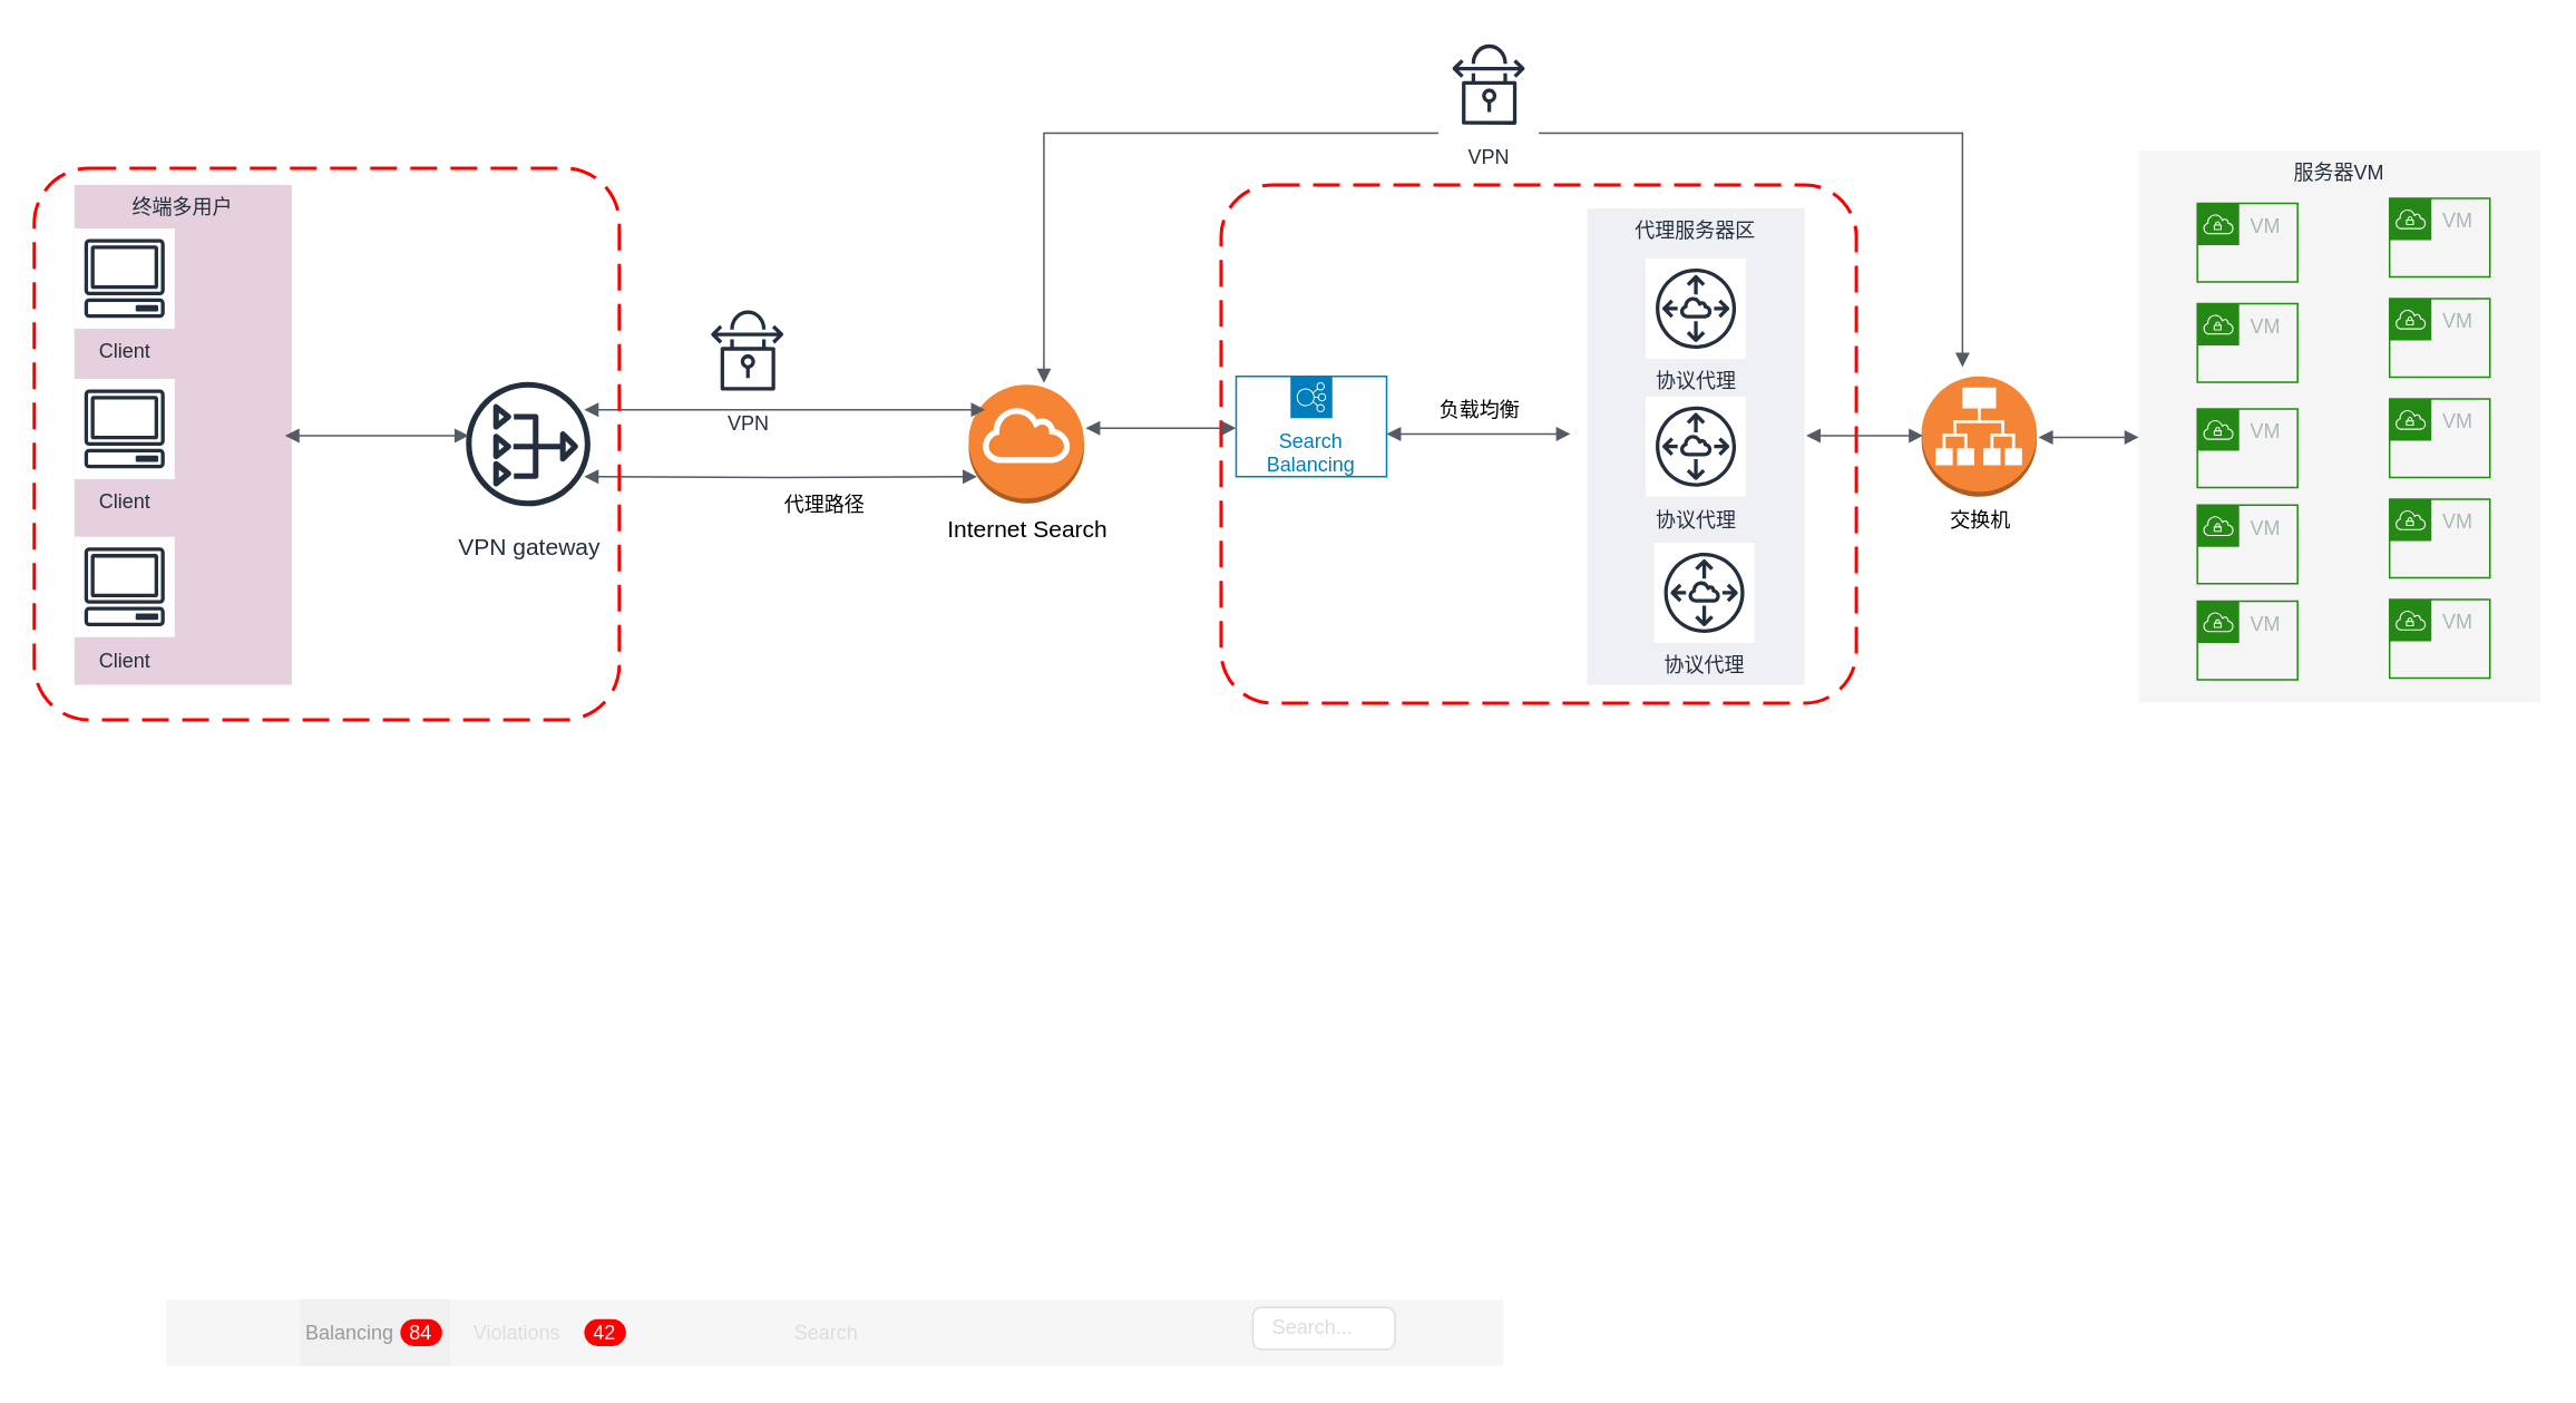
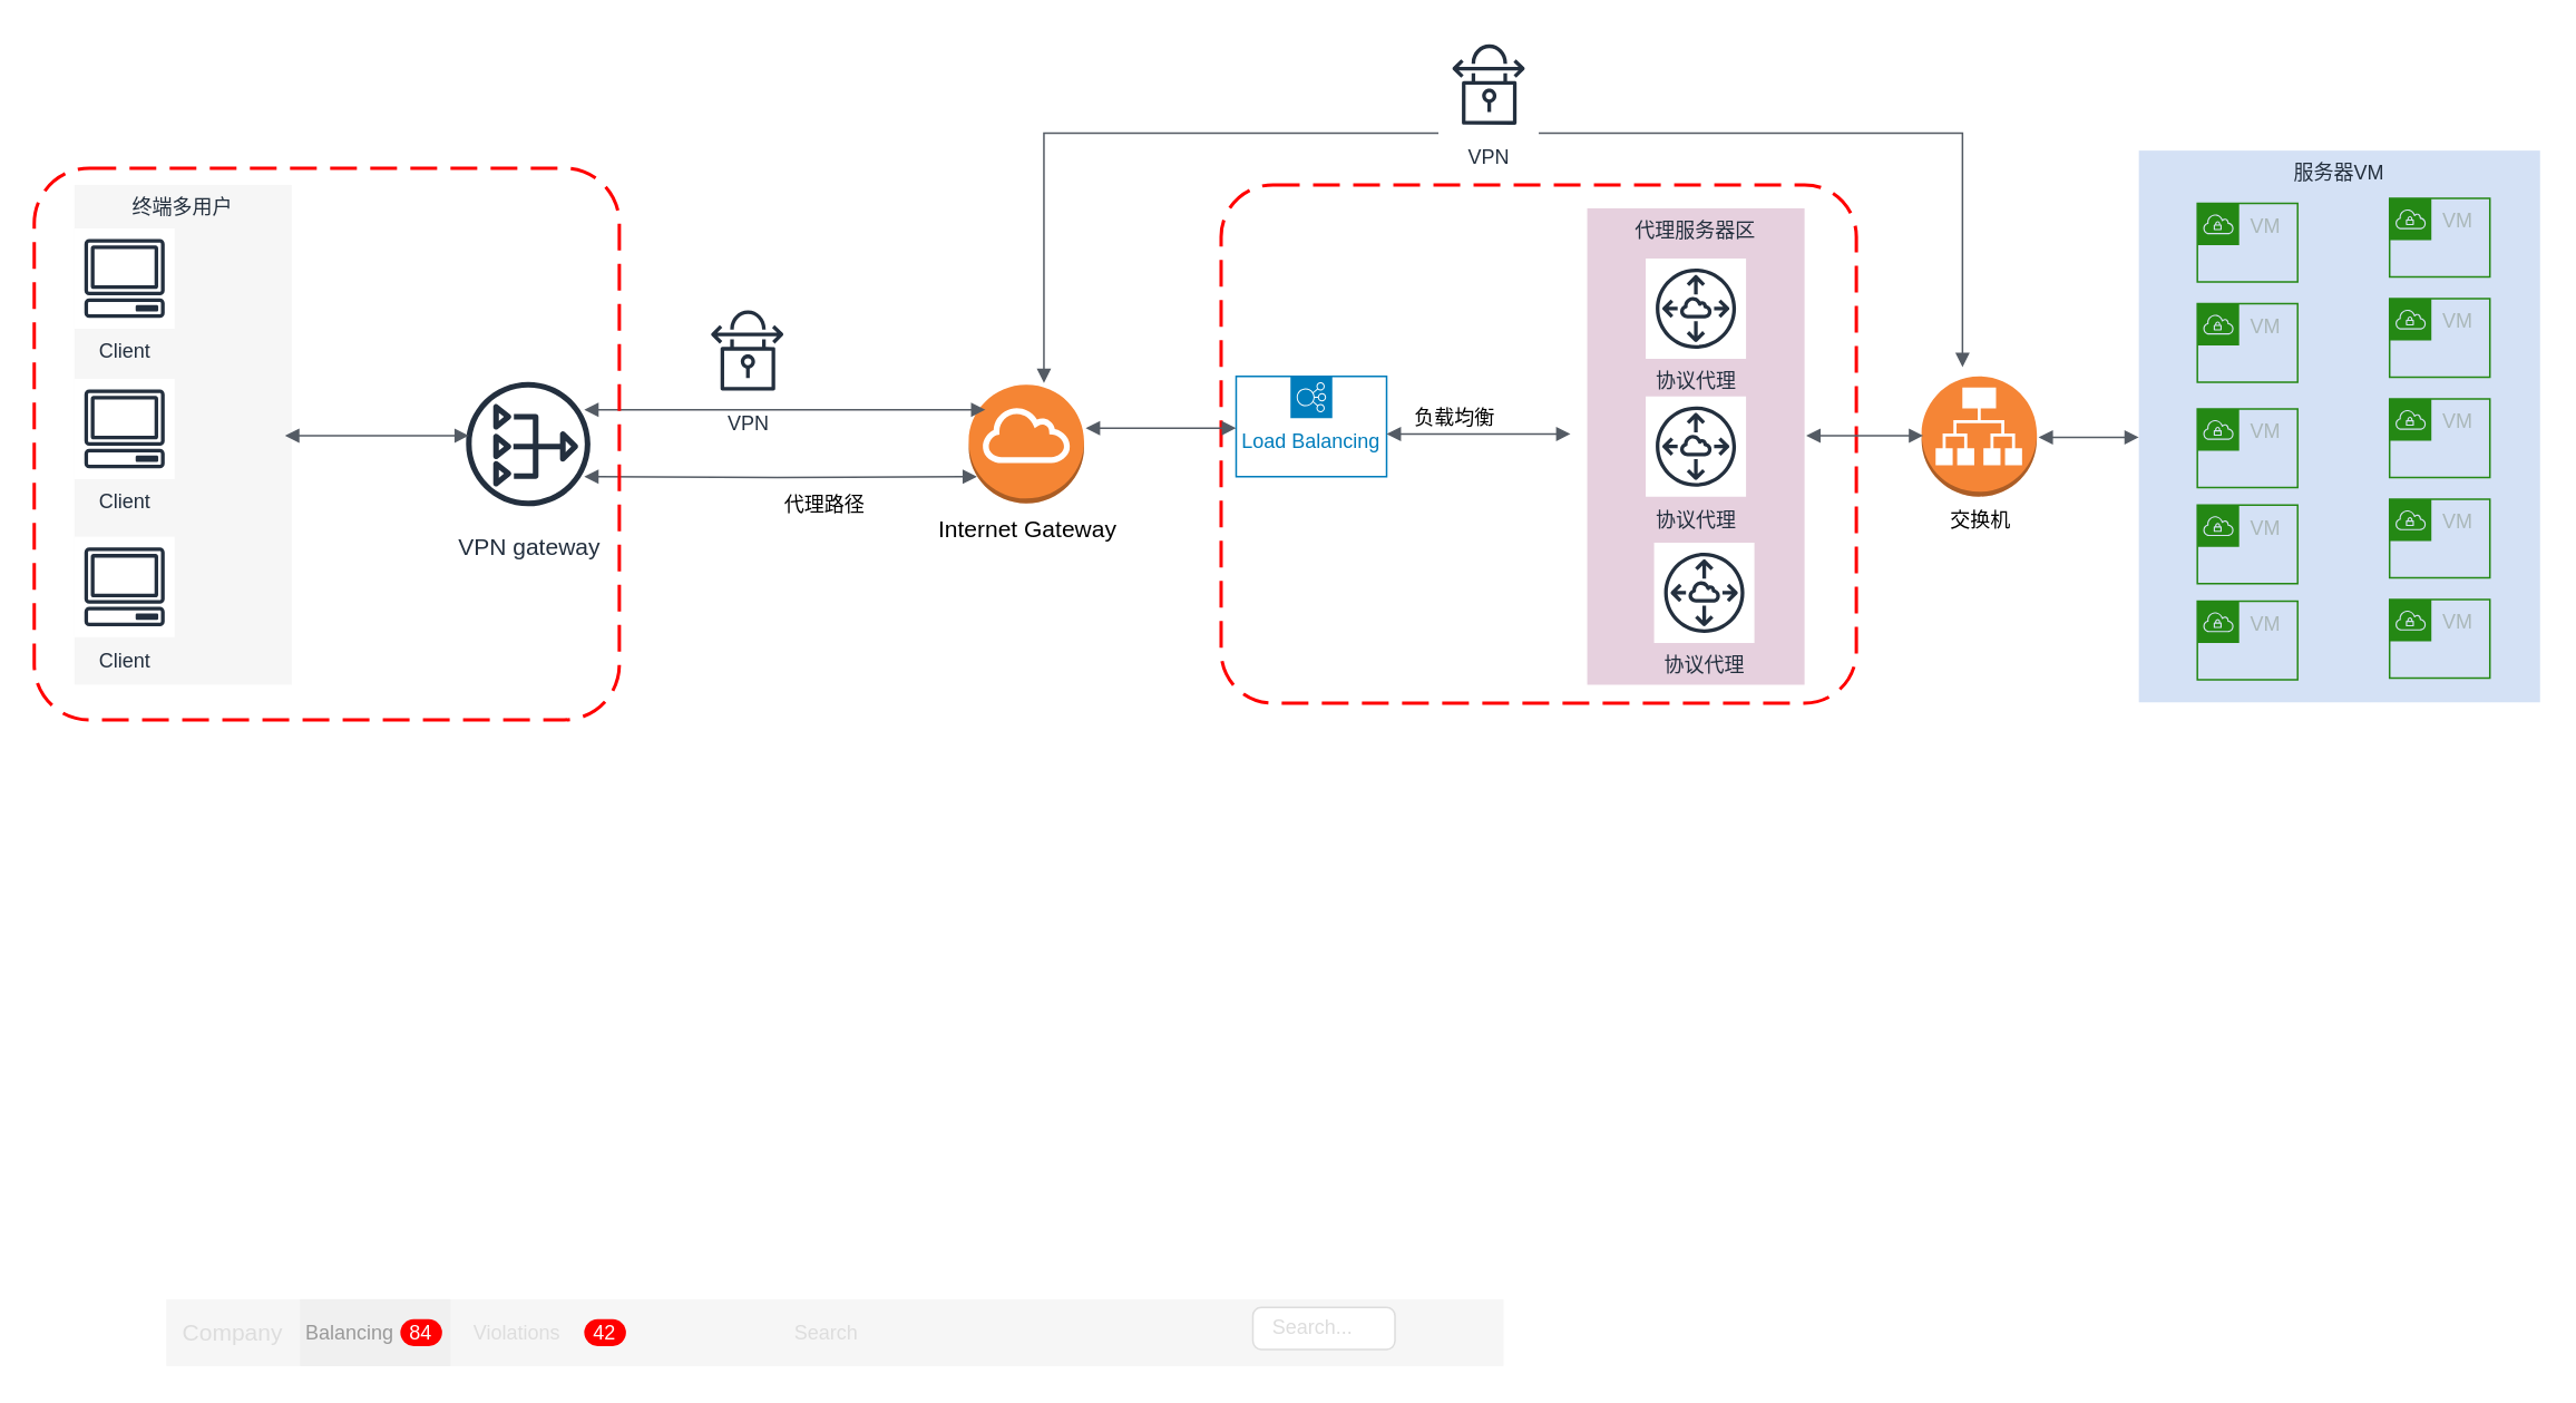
- <mxCell id="26" value="代理服务器区" style="fillColor=#EFF0F3;strokeColor=none;dashed=0;verticalAlign=top;fontStyle=0;fontColor=#232F3D;" vertex="1" parent="1"><mxGeometry x="949" y="124" width="130" height="285" as="geometry" /></mxCell>
+ <mxCell id="26" value="代理服务器区" style="fillColor=#e6d0de;strokeColor=none;dashed=0;verticalAlign=top;fontStyle=0;fontColor=#232F3D;" vertex="1" parent="1"><mxGeometry x="949" y="124" width="130" height="285" as="geometry" /></mxCell>
- <mxCell id="40" value="负载均衡" style="text;html=1;strokeColor=none;fillColor=none;align=center;verticalAlign=middle;whiteSpace=wrap;rounded=0;" vertex="1" parent="1"><mxGeometry x="860" y="234.5" width="50" height="20" as="geometry" /></mxCell>
+ <mxCell id="40" value="负载均衡" style="text;html=1;strokeColor=none;fillColor=none;align=center;verticalAlign=middle;whiteSpace=wrap;rounded=0;" vertex="1" parent="1"><mxGeometry x="845" y="239.5" width="50" height="20" as="geometry" /></mxCell>
- <mxCell id="2" value="服务器VM" style="fillColor=#f5f5f5;strokeColor=none;dashed=0;verticalAlign=top;fontStyle=0;fontColor=#232F3D;" vertex="1" parent="1"><mxGeometry x="1279" y="89.5" width="240" height="330" as="geometry" /></mxCell>
+ <mxCell id="2" value="服务器VM" style="fillColor=#D4E1F5;strokeColor=none;dashed=0;verticalAlign=top;fontStyle=0;fontColor=#232F3D;" vertex="1" parent="1"><mxGeometry x="1279" y="89.5" width="240" height="330" as="geometry" /></mxCell>
- <mxCell id="3" value="终端多用户" style="fillColor=#E6D0DE;strokeColor=none;dashed=0;verticalAlign=top;fontStyle=0;fontColor=#232F3D;" vertex="1" parent="1"><mxGeometry x="44" y="110" width="130" height="299" as="geometry" /></mxCell>
+ <mxCell id="3" value="终端多用户" style="fillColor=#f6f6f6;strokeColor=none;dashed=0;verticalAlign=top;fontStyle=0;fontColor=#232F3D;" vertex="1" parent="1"><mxGeometry x="44" y="110" width="130" height="299" as="geometry" /></mxCell>
- <mxCell id="4" value="Search Balancing" style="outlineConnect=0;gradientColor=none;html=1;whiteSpace=wrap;fontSize=12;fontStyle=0;shape=mxgraph.aws4.groupCenter;grIcon=mxgraph.aws4.group_elastic_load_balancing;grStroke=1;strokeColor=#007DBC;fillColor=none;verticalAlign=top;align=center;fontColor=#007DBC;dashed=0;spacingTop=25;" vertex="1" parent="1"><mxGeometry x="739" y="224.5" width="90" height="60" as="geometry" /></mxCell>
+ <mxCell id="4" value="Load Balancing" style="outlineConnect=0;gradientColor=none;html=1;whiteSpace=wrap;fontSize=12;fontStyle=0;shape=mxgraph.aws4.groupCenter;grIcon=mxgraph.aws4.group_elastic_load_balancing;grStroke=1;strokeColor=#007DBC;fillColor=none;verticalAlign=top;align=center;fontColor=#007DBC;dashed=0;spacingTop=25;" vertex="1" parent="1"><mxGeometry x="739" y="224.5" width="90" height="60" as="geometry" /></mxCell>
- <mxCell id="13" value="&lt;font style=&quot;font-size: 14px&quot;&gt;Internet Search&lt;/font&gt;" style="outlineConnect=0;dashed=0;verticalLabelPosition=bottom;verticalAlign=top;align=center;html=1;shape=mxgraph.aws3.internet_gateway;fillColor=#F58534;gradientColor=none;" vertex="1" parent="1"><mxGeometry x="579" y="229.5" width="69" height="71" as="geometry" /></mxCell>
+ <mxCell id="13" value="&lt;font style=&quot;font-size: 14px&quot;&gt;Internet Gateway&lt;/font&gt;" style="outlineConnect=0;dashed=0;verticalLabelPosition=bottom;verticalAlign=top;align=center;html=1;shape=mxgraph.aws3.internet_gateway;fillColor=#F58534;gradientColor=none;" vertex="1" parent="1"><mxGeometry x="579" y="229.5" width="69" height="71" as="geometry" /></mxCell>
+ <mxCell id="6" value="Company" style="html=1;shadow=0;dashed=0;fillColor=none;strokeColor=none;shape=mxgraph.bootstrap.rect;fontColor=#dddddd;fontSize=14;whiteSpace=wrap;" vertex="1" parent="5"><mxGeometry width="80" height="40" as="geometry" /></mxCell>
